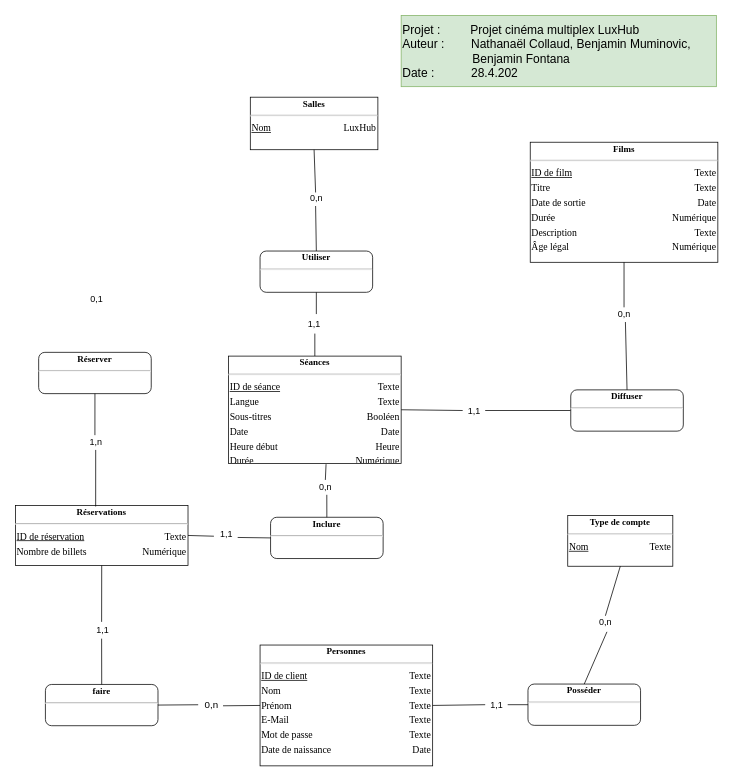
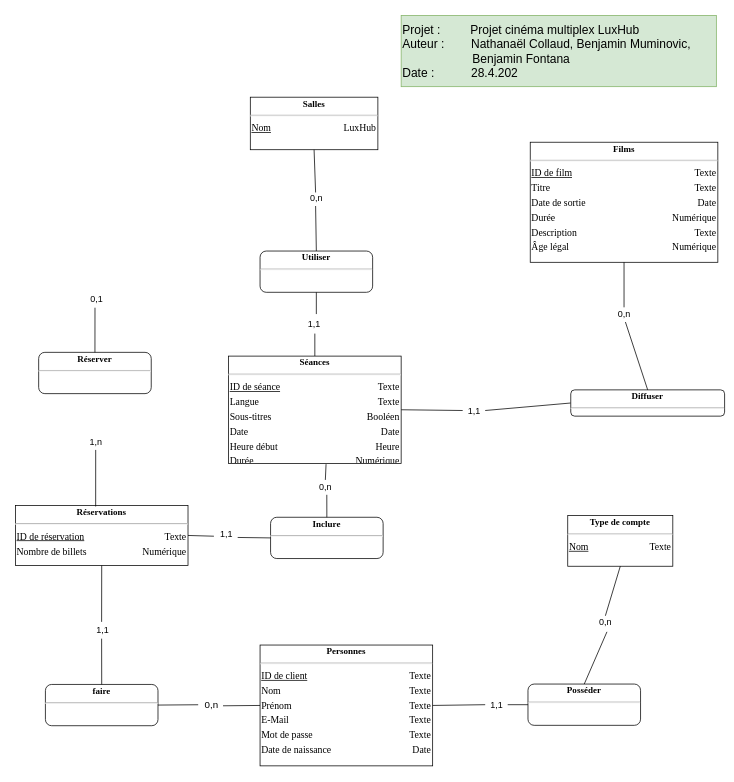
+ <mxCell id="32" value="" style="endArrow=none;html=1;exitX=0.435;exitY=1.025;exitDx=0;exitDy=0;entryX=0.5;entryY=0;entryDx=0;entryDy=0;exitPerimeter=0;startArrow=none;" parent="1" source="48" target="30" edge="1"><mxGeometry width="50" height="50" relative="1" as="geometry"><mxPoint x="566" y="589" as="sourcePoint" /><mxPoint x="656" y="589" as="targetPoint" /></mxGeometry></mxCell>
- <mxCell id="5" value="&lt;div style=&quot;box-sizing: border-box ; width: 100% ; padding: 2px&quot;&gt;&lt;span style=&quot;background-color: rgb(255 , 255 , 255)&quot;&gt;&lt;b&gt;Diffuser&lt;/b&gt;&lt;/span&gt;&lt;/div&gt;&lt;hr&gt;&lt;table style=&quot;width: 100% ; font-size: 1em&quot; cellpadding=&quot;2&quot; cellspacing=&quot;0&quot;&gt;&lt;tbody&gt;&lt;tr&gt;&lt;td style=&quot;text-align: left&quot;&gt;&lt;br&gt;&lt;/td&gt;&lt;td style=&quot;text-align: right&quot;&gt;&lt;br&gt;&lt;/td&gt;&lt;/tr&gt;&lt;/tbody&gt;&lt;/table&gt;" style="verticalAlign=top;align=center;overflow=fill;html=1;rounded=1;shadow=0;comic=0;labelBackgroundColor=none;strokeColor=#000000;strokeWidth=1;fillColor=#ffffff;fontFamily=Verdana;fontSize=12;fontColor=#000000;" parent="1" vertex="1"><mxGeometry x="760" y="519" width="150" height="55" as="geometry" /></mxCell>
+ <mxCell id="5" value="&lt;div style=&quot;box-sizing: border-box ; width: 100% ; padding: 2px&quot;&gt;&lt;span style=&quot;background-color: rgb(255 , 255 , 255)&quot;&gt;&lt;b&gt;Diffuser&lt;/b&gt;&lt;/span&gt;&lt;/div&gt;&lt;hr&gt;&lt;table style=&quot;width: 100% ; font-size: 1em&quot; cellpadding=&quot;2&quot; cellspacing=&quot;0&quot;&gt;&lt;tbody&gt;&lt;tr&gt;&lt;td style=&quot;text-align: left&quot;&gt;&lt;br&gt;&lt;/td&gt;&lt;td style=&quot;text-align: right&quot;&gt;&lt;br&gt;&lt;/td&gt;&lt;/tr&gt;&lt;/tbody&gt;&lt;/table&gt;" style="verticalAlign=top;align=center;overflow=fill;html=1;rounded=1;shadow=0;comic=0;labelBackgroundColor=none;strokeColor=#000000;strokeWidth=1;fillColor=#ffffff;fontFamily=Verdana;fontSize=12;fontColor=#000000;" parent="1" vertex="1"><mxGeometry x="760" y="519" width="205" height="35" as="geometry" /></mxCell>
- <mxCell id="31" value="" style="endArrow=none;html=1;exitX=0.465;exitY=0.017;exitDx=0;exitDy=0;entryX=0.5;entryY=1;entryDx=0;entryDy=0;exitPerimeter=0;startArrow=none;" parent="1" source="49" target="30" edge="1"><mxGeometry width="50" height="50" relative="1" as="geometry"><mxPoint x="536" y="589" as="sourcePoint" /><mxPoint x="626" y="589" as="targetPoint" /></mxGeometry></mxCell>
